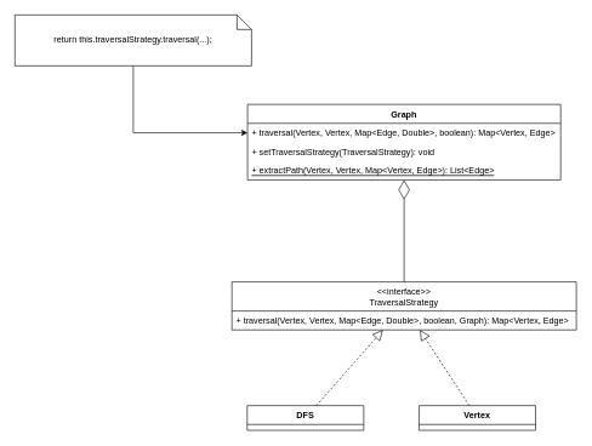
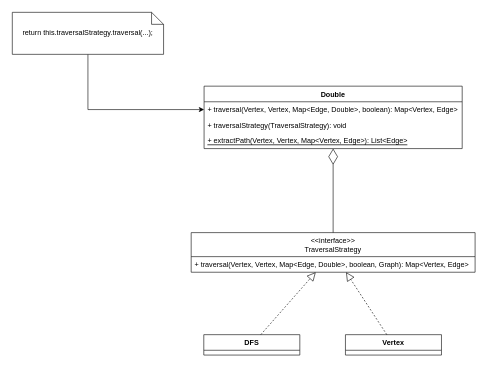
- <mxCell id="14" value="return this.traversalStrategy.traversal(...);" style="shape=note;size=20;whiteSpace=wrap;html=1;" parent="1" vertex="1"><mxGeometry x="20" y="20" width="325" height="70" as="geometry" /></mxCell>
+ <mxCell id="14" value="return this.traversalStrategy.traversal(...);" style="shape=note;size=20;whiteSpace=wrap;html=1;" parent="1" vertex="1"><mxGeometry x="20" y="20" width="252" height="70" as="geometry" /></mxCell>
- <mxCell id="9" value="Graph" style="swimlane;fontStyle=1;align=center;verticalAlign=top;childLayout=stackLayout;horizontal=1;startSize=26;horizontalStack=0;resizeParent=1;resizeParentMax=0;resizeLast=0;collapsible=1;marginBottom=0;" parent="1" vertex="1"><mxGeometry x="339.5" y="143" width="430" height="104" as="geometry" /></mxCell>
+ <mxCell id="9" value="Double" style="swimlane;fontStyle=1;align=center;verticalAlign=top;childLayout=stackLayout;horizontal=1;startSize=26;horizontalStack=0;resizeParent=1;resizeParentMax=0;resizeLast=0;collapsible=1;marginBottom=0;" parent="1" vertex="1"><mxGeometry x="339.5" y="143" width="430" height="104" as="geometry" /></mxCell>
- <mxCell id="11" value="+ setTraversalStrategy(TraversalStrategy): void" style="text;strokeColor=none;fillColor=none;align=left;verticalAlign=top;spacingLeft=4;spacingRight=4;overflow=hidden;rotatable=0;points=[[0,0.5],[1,0.5]];portConstraint=eastwest;" parent="9" vertex="1"><mxGeometry y="52" width="430" height="26" as="geometry" /></mxCell>
+ <mxCell id="11" value="+ traversalStrategy(TraversalStrategy): void" style="text;strokeColor=none;fillColor=none;align=left;verticalAlign=top;spacingLeft=4;spacingRight=4;overflow=hidden;rotatable=0;points=[[0,0.5],[1,0.5]];portConstraint=eastwest;" parent="9" vertex="1"><mxGeometry y="52" width="430" height="26" as="geometry" /></mxCell>
